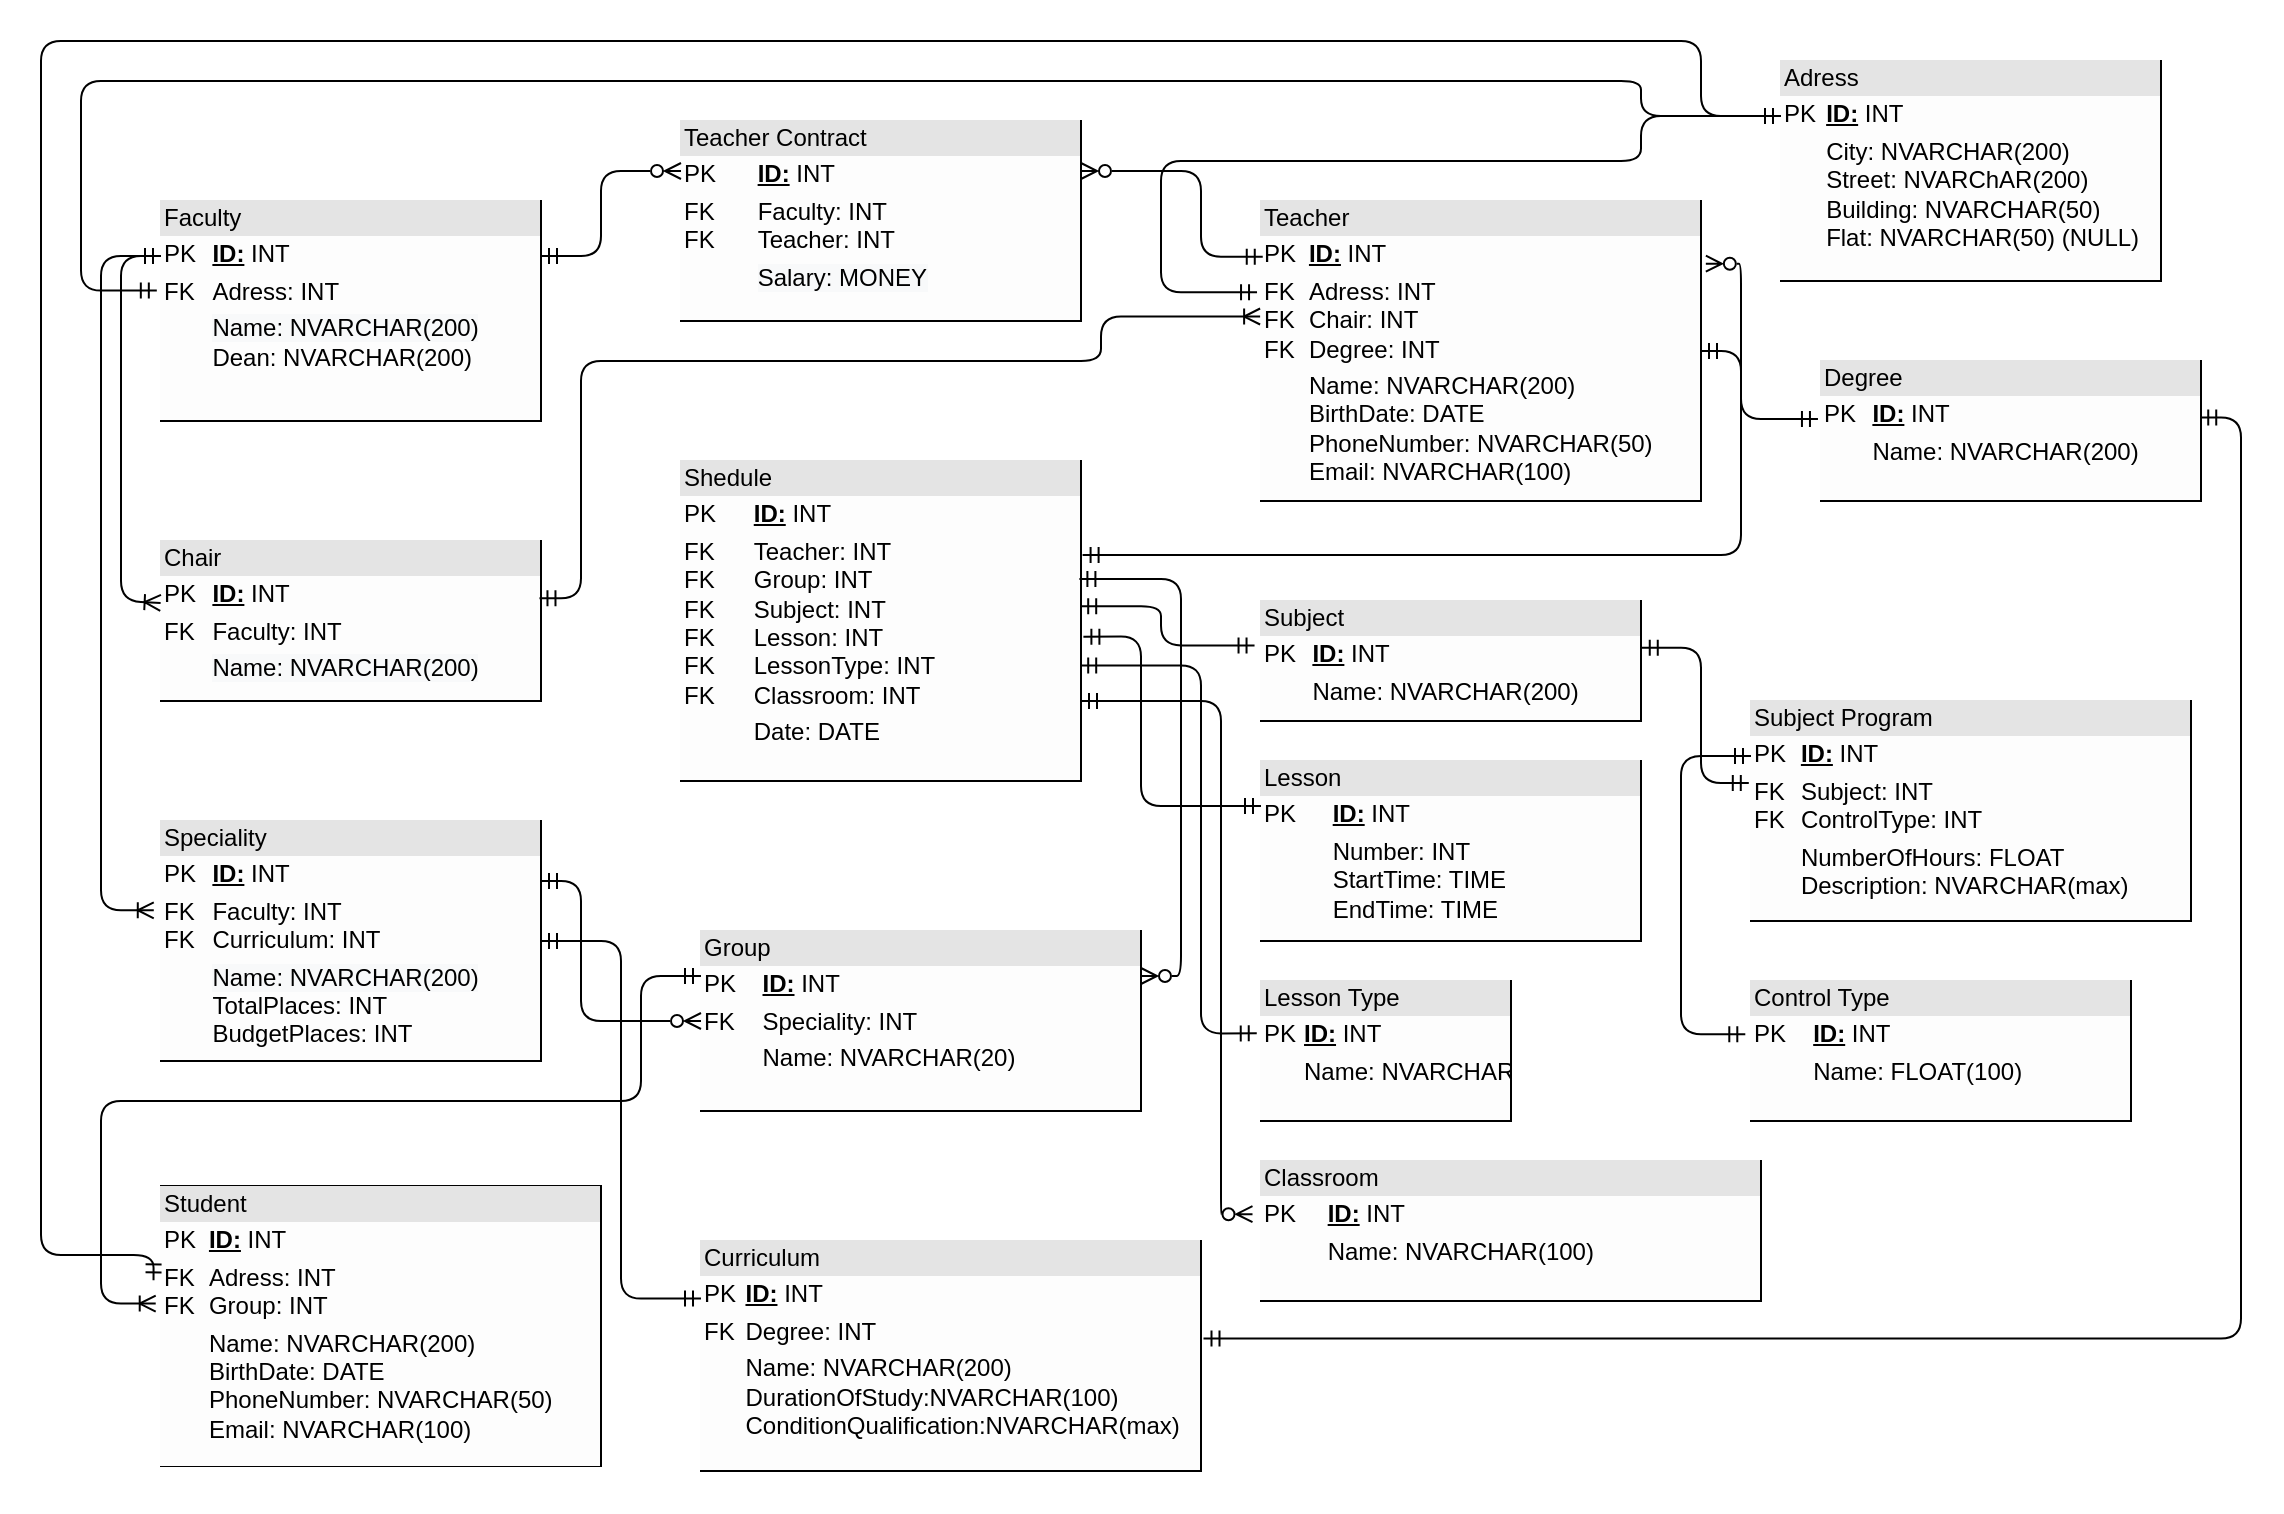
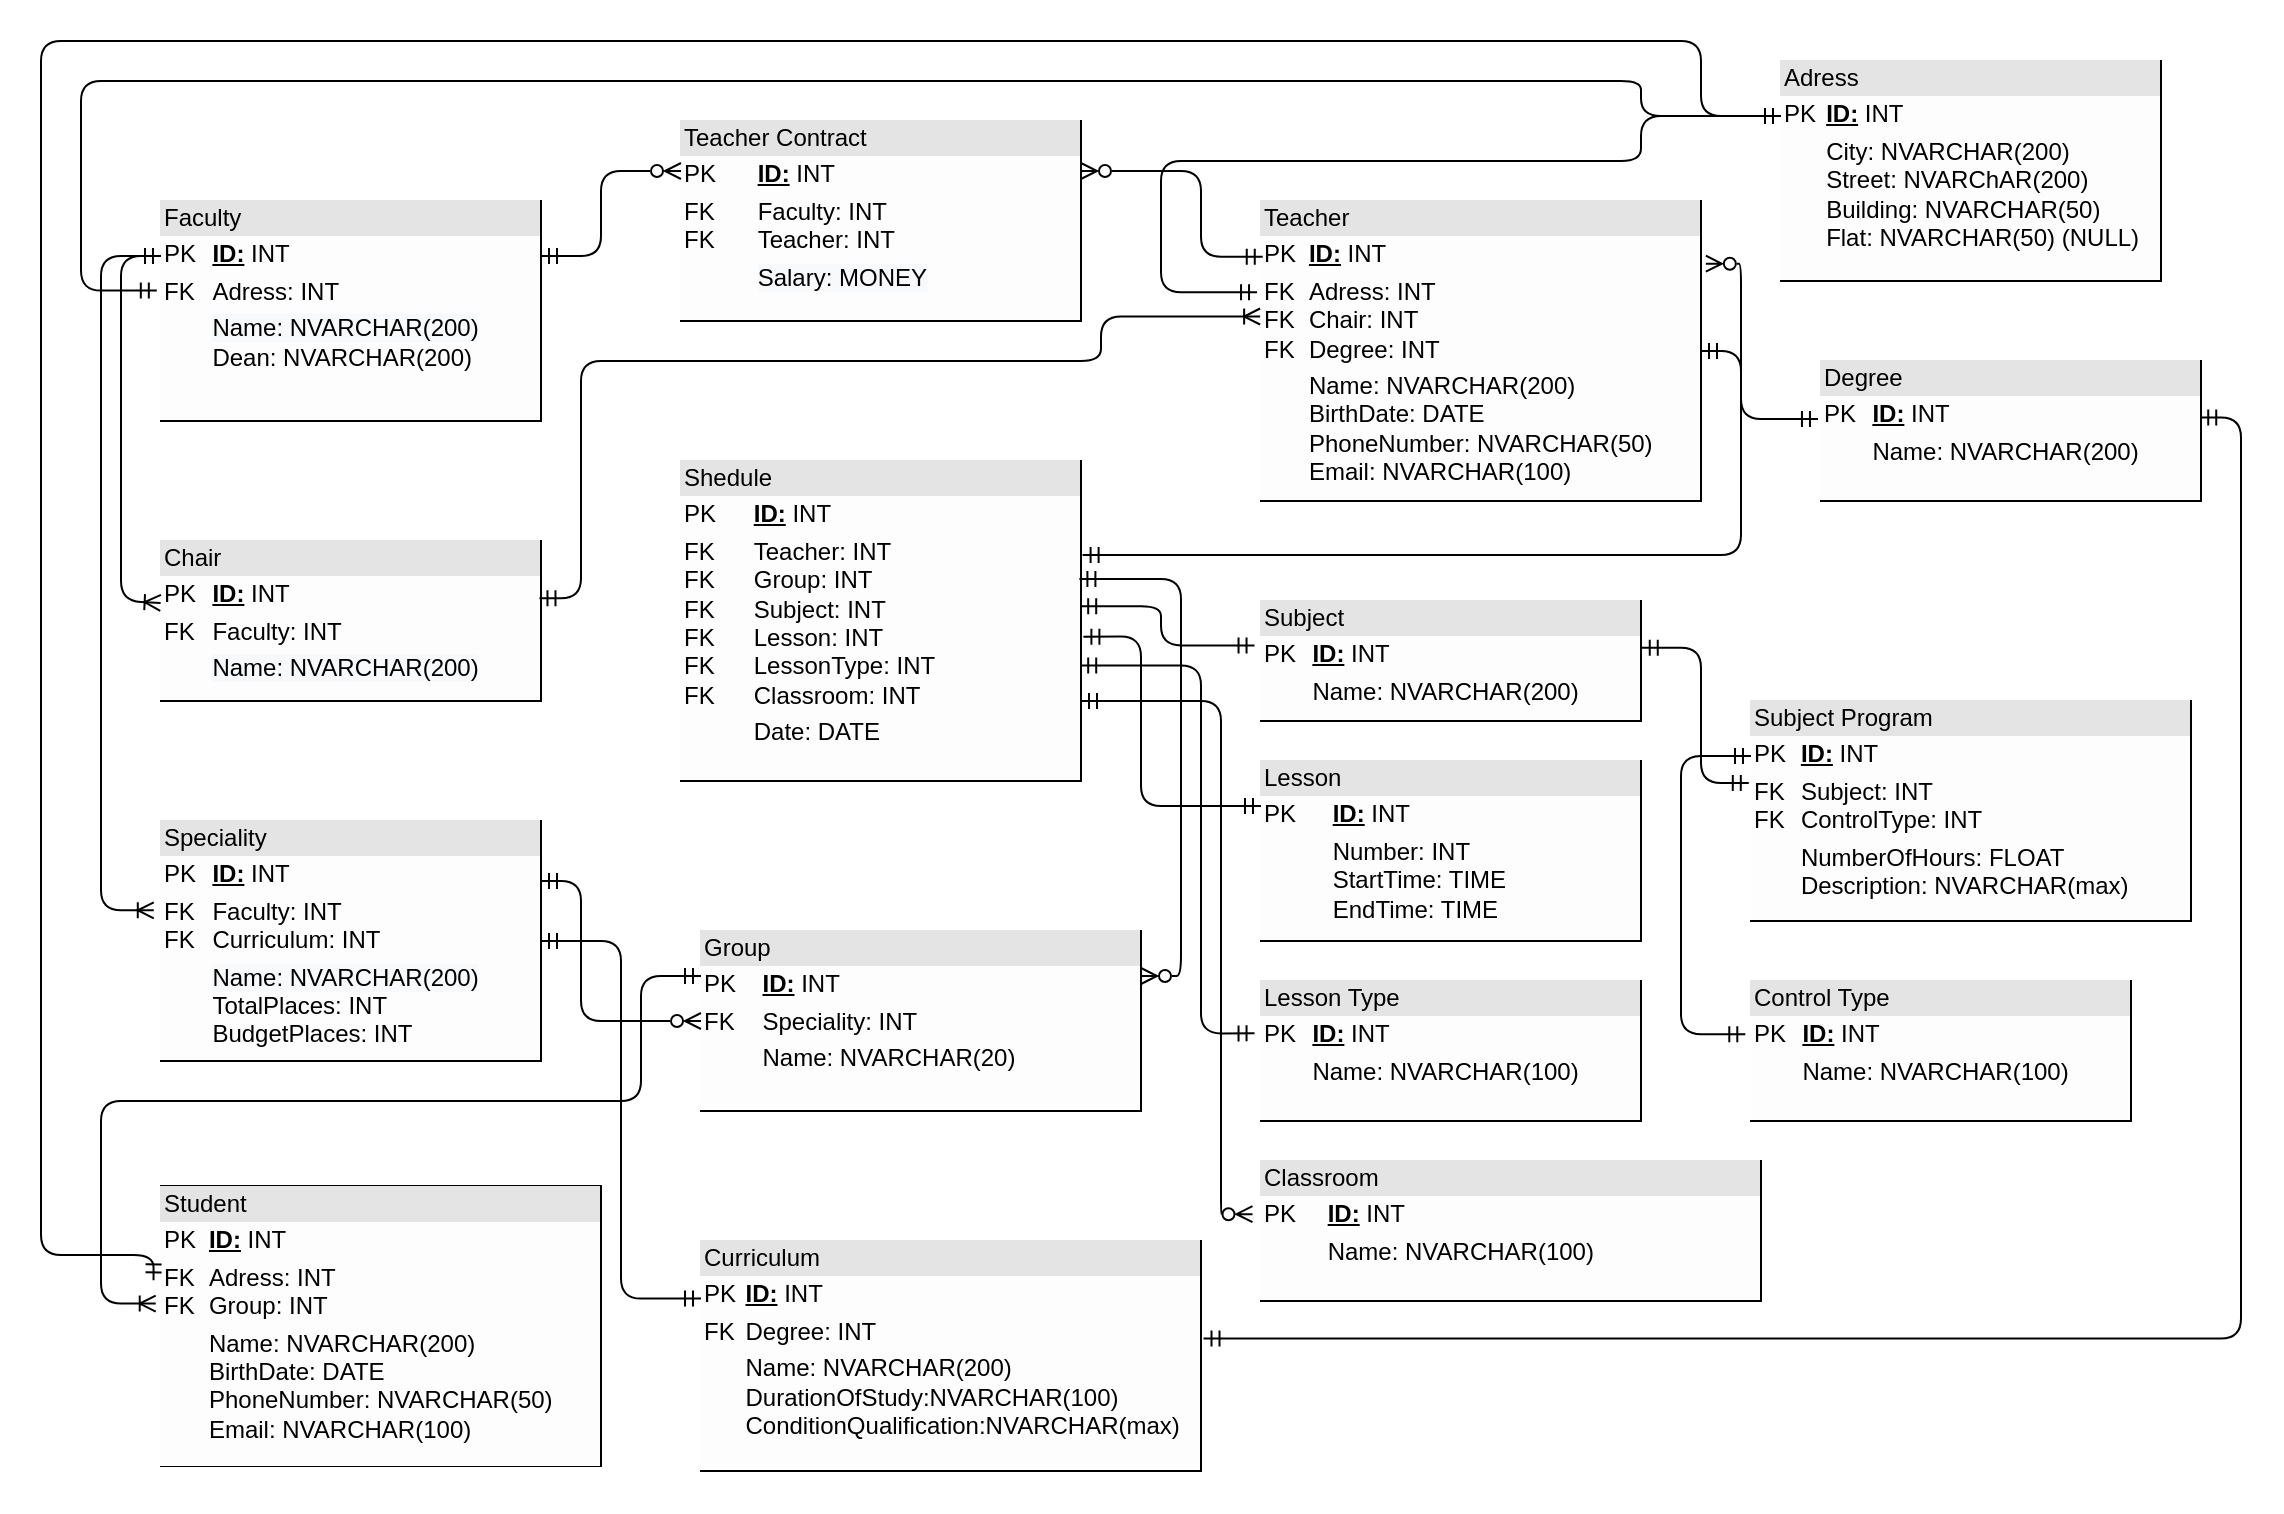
- <mxCell id="34" value="&lt;div style=&quot;box-sizing:border-box;width:100%;background:#e4e4e4;padding:2px;&quot;&gt;Control Type&lt;/div&gt;&lt;table style=&quot;width:100%;font-size:1em;&quot; cellpadding=&quot;2&quot; cellspacing=&quot;0&quot;&gt;&lt;tbody&gt;&lt;tr&gt;&lt;td&gt;PK&lt;/td&gt;&lt;td&gt;&lt;u&gt;&lt;b&gt;ID:&lt;/b&gt;&lt;/u&gt; INT&lt;/td&gt;&lt;/tr&gt;&lt;tr&gt;&lt;td&gt;&lt;br&gt;&lt;/td&gt;&lt;td&gt;Name: FLOAT(100)&lt;br&gt;&lt;br&gt;&lt;/td&gt;&lt;/tr&gt;&lt;tr&gt;&lt;td&gt;&lt;/td&gt;&lt;td&gt;&lt;br&gt;&lt;/td&gt;&lt;/tr&gt;&lt;/tbody&gt;&lt;/table&gt;" style="verticalAlign=top;align=left;overflow=fill;html=1;labelBackgroundColor=#FDFDFD;fillColor=#FDFDFD;" vertex="1" parent="1"><mxGeometry x="875" y="490" width="190" height="70" as="geometry" /></mxCell>
+ <mxCell id="34" value="&lt;div style=&quot;box-sizing:border-box;width:100%;background:#e4e4e4;padding:2px;&quot;&gt;Control Type&lt;/div&gt;&lt;table style=&quot;width:100%;font-size:1em;&quot; cellpadding=&quot;2&quot; cellspacing=&quot;0&quot;&gt;&lt;tbody&gt;&lt;tr&gt;&lt;td&gt;PK&lt;/td&gt;&lt;td&gt;&lt;u&gt;&lt;b&gt;ID:&lt;/b&gt;&lt;/u&gt; INT&lt;/td&gt;&lt;/tr&gt;&lt;tr&gt;&lt;td&gt;&lt;br&gt;&lt;/td&gt;&lt;td&gt;Name: NVARCHAR(100)&lt;br&gt;&lt;br&gt;&lt;/td&gt;&lt;/tr&gt;&lt;tr&gt;&lt;td&gt;&lt;/td&gt;&lt;td&gt;&lt;br&gt;&lt;/td&gt;&lt;/tr&gt;&lt;/tbody&gt;&lt;/table&gt;" style="verticalAlign=top;align=left;overflow=fill;html=1;labelBackgroundColor=#FDFDFD;fillColor=#FDFDFD;" vertex="1" parent="1"><mxGeometry x="875" y="490" width="190" height="70" as="geometry" /></mxCell>
- <mxCell id="36" value="&lt;div style=&quot;box-sizing:border-box;width:100%;background:#e4e4e4;padding:2px;&quot;&gt;Lesson Type&lt;/div&gt;&lt;table style=&quot;width:100%;font-size:1em;&quot; cellpadding=&quot;2&quot; cellspacing=&quot;0&quot;&gt;&lt;tbody&gt;&lt;tr&gt;&lt;td&gt;PK&lt;/td&gt;&lt;td&gt;&lt;u&gt;&lt;b&gt;ID:&lt;/b&gt;&lt;/u&gt; INT&lt;/td&gt;&lt;/tr&gt;&lt;tr&gt;&lt;td&gt;&lt;br&gt;&lt;/td&gt;&lt;td&gt;Name: NVARCHAR(100)&lt;br&gt;&lt;br&gt;&lt;/td&gt;&lt;/tr&gt;&lt;tr&gt;&lt;td&gt;&lt;/td&gt;&lt;td&gt;&lt;br&gt;&lt;/td&gt;&lt;/tr&gt;&lt;/tbody&gt;&lt;/table&gt;" style="verticalAlign=top;align=left;overflow=fill;html=1;labelBackgroundColor=#FDFDFD;fillColor=#FDFDFD;" vertex="1" parent="1"><mxGeometry x="630" y="490" width="125" height="70" as="geometry" /></mxCell>
+ <mxCell id="36" value="&lt;div style=&quot;box-sizing:border-box;width:100%;background:#e4e4e4;padding:2px;&quot;&gt;Lesson Type&lt;/div&gt;&lt;table style=&quot;width:100%;font-size:1em;&quot; cellpadding=&quot;2&quot; cellspacing=&quot;0&quot;&gt;&lt;tbody&gt;&lt;tr&gt;&lt;td&gt;PK&lt;/td&gt;&lt;td&gt;&lt;u&gt;&lt;b&gt;ID:&lt;/b&gt;&lt;/u&gt; INT&lt;/td&gt;&lt;/tr&gt;&lt;tr&gt;&lt;td&gt;&lt;br&gt;&lt;/td&gt;&lt;td&gt;Name: NVARCHAR(100)&lt;br&gt;&lt;br&gt;&lt;/td&gt;&lt;/tr&gt;&lt;tr&gt;&lt;td&gt;&lt;/td&gt;&lt;td&gt;&lt;br&gt;&lt;/td&gt;&lt;/tr&gt;&lt;/tbody&gt;&lt;/table&gt;" style="verticalAlign=top;align=left;overflow=fill;html=1;labelBackgroundColor=#FDFDFD;fillColor=#FDFDFD;" vertex="1" parent="1"><mxGeometry x="630" y="490" width="190" height="70" as="geometry" /></mxCell>
